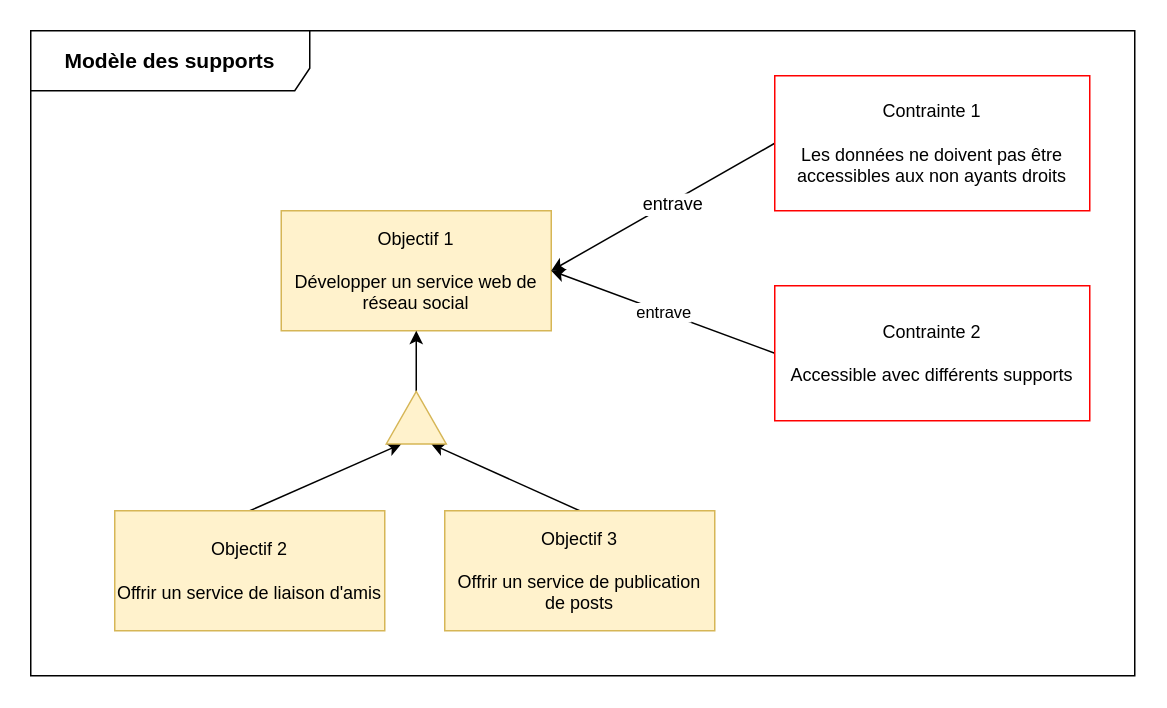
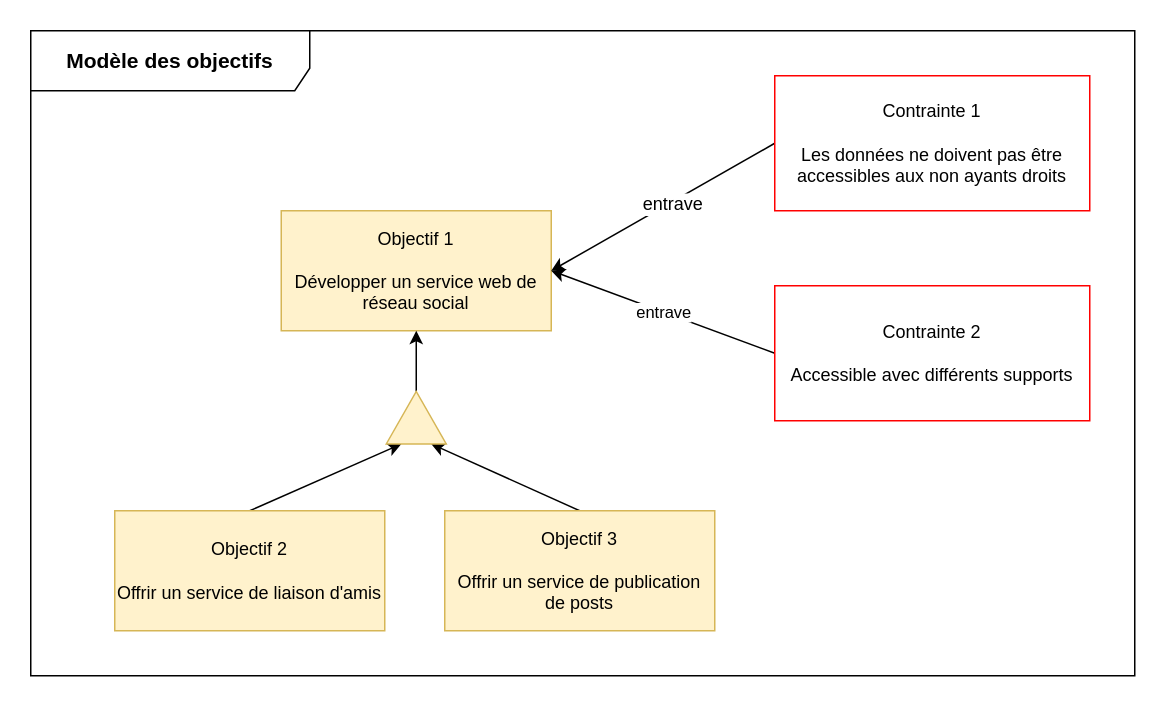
- <mxCell id="14" value="&lt;b&gt;&lt;font style=&quot;font-size: 14px&quot;&gt;Modèle des supports&lt;/font&gt;&lt;/b&gt;" style="shape=umlFrame;whiteSpace=wrap;html=1;strokeColor=#000000;width=186;height=40;" vertex="1" parent="1"><mxGeometry x="20" y="20" width="736" height="430" as="geometry" /></mxCell>
+ <mxCell id="14" value="&lt;b&gt;&lt;font style=&quot;font-size: 14px&quot;&gt;Modèle des objectifs&lt;/font&gt;&lt;/b&gt;" style="shape=umlFrame;whiteSpace=wrap;html=1;strokeColor=#000000;width=186;height=40;" vertex="1" parent="1"><mxGeometry x="20" y="20" width="736" height="430" as="geometry" /></mxCell>
